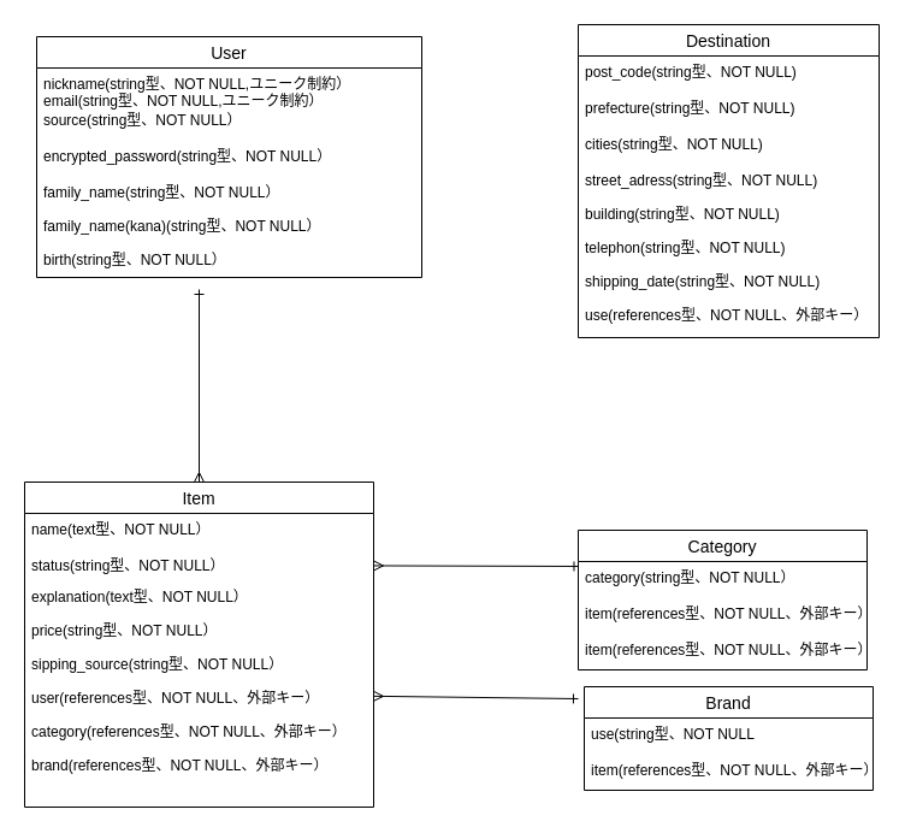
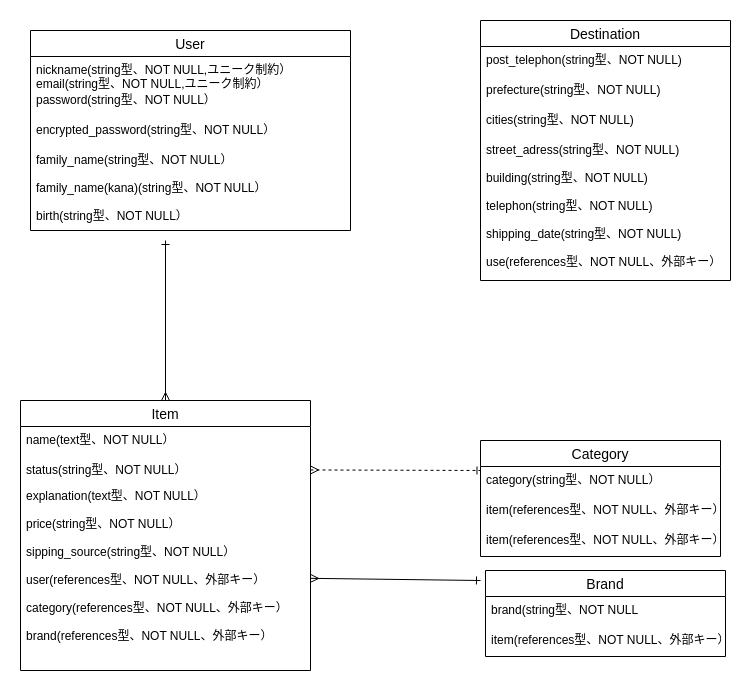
- <mxCell id="13" value="post_code(string型、NOT NULL)" style="text;strokeColor=none;fillColor=none;spacingLeft=4;spacingRight=4;overflow=hidden;rotatable=0;points=[[0,0.5],[1,0.5]];portConstraint=eastwest;fontSize=12;" vertex="1" parent="12"><mxGeometry y="26" width="250" height="30" as="geometry" /></mxCell>
+ <mxCell id="13" value="post_telephon(string型、NOT NULL)" style="text;strokeColor=none;fillColor=none;spacingLeft=4;spacingRight=4;overflow=hidden;rotatable=0;points=[[0,0.5],[1,0.5]];portConstraint=eastwest;fontSize=12;" vertex="1" parent="12"><mxGeometry y="26" width="250" height="30" as="geometry" /></mxCell>
- <mxCell id="4" value="source(string型、NOT NULL）" style="text;strokeColor=none;fillColor=none;spacingLeft=4;spacingRight=4;overflow=hidden;rotatable=0;points=[[0,0.5],[1,0.5]];portConstraint=eastwest;fontSize=12;" vertex="1" parent="2"><mxGeometry y="56" width="320" height="30" as="geometry" /></mxCell>
+ <mxCell id="4" value="password(string型、NOT NULL）" style="text;strokeColor=none;fillColor=none;spacingLeft=4;spacingRight=4;overflow=hidden;rotatable=0;points=[[0,0.5],[1,0.5]];portConstraint=eastwest;fontSize=12;" vertex="1" parent="2"><mxGeometry y="56" width="320" height="30" as="geometry" /></mxCell>
- <mxCell id="25" style="edgeStyle=none;html=1;entryX=0.002;entryY=0.133;entryDx=0;entryDy=0;entryPerimeter=0;endArrow=ERone;endFill=0;startArrow=ERmany;startFill=0;" edge="1" parent="1" source="10" target="18"><mxGeometry relative="1" as="geometry" /></mxCell>
+ <mxCell id="25" style="edgeStyle=none;html=1;entryX=0.002;entryY=0.133;entryDx=0;entryDy=0;entryPerimeter=0;endArrow=ERone;endFill=0;startArrow=ERmany;startFill=0;dashed=1;" edge="1" parent="1" source="10" target="18"><mxGeometry relative="1" as="geometry" /></mxCell>
- <mxCell id="22" value="use(string型、NOT NULL" style="text;strokeColor=none;fillColor=none;spacingLeft=4;spacingRight=4;overflow=hidden;rotatable=0;points=[[0,0.5],[1,0.5]];portConstraint=eastwest;fontSize=12;" vertex="1" parent="21"><mxGeometry y="26" width="240" height="30" as="geometry" /></mxCell>
+ <mxCell id="22" value="brand(string型、NOT NULL" style="text;strokeColor=none;fillColor=none;spacingLeft=4;spacingRight=4;overflow=hidden;rotatable=0;points=[[0,0.5],[1,0.5]];portConstraint=eastwest;fontSize=12;" vertex="1" parent="21"><mxGeometry y="26" width="240" height="30" as="geometry" /></mxCell>
